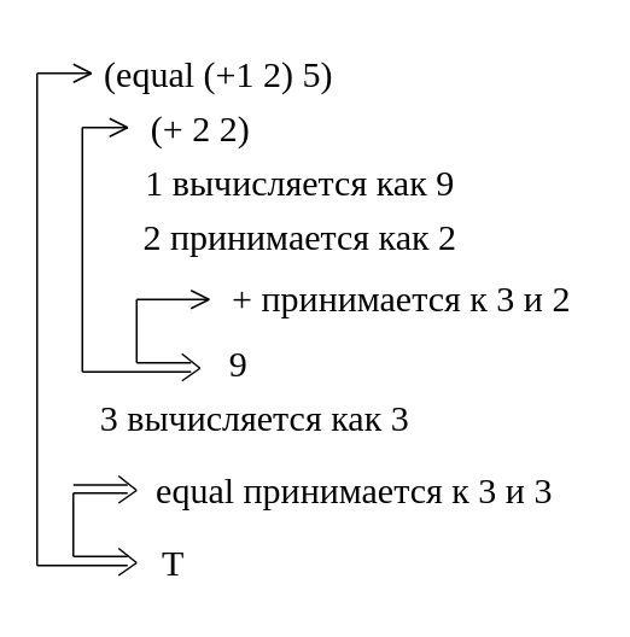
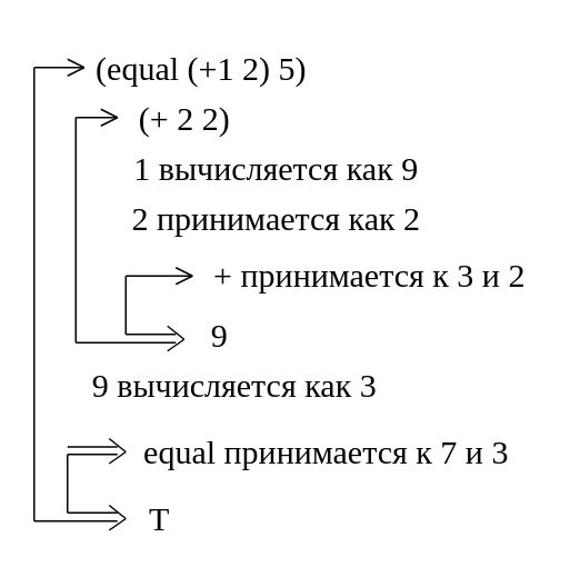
- <mxCell id="35" value="3 вычисляется как 3" style="text;html=1;align=center;verticalAlign=middle;resizable=0;points=[];autosize=1;strokeColor=none;fillColor=none;fontSize=20;fontFamily=Times New Roman;" vertex="1" parent="1"><mxGeometry x="45" y="210" width="190" height="40" as="geometry" /></mxCell>
+ <mxCell id="35" value="9 вычисляется как 3" style="text;html=1;align=center;verticalAlign=middle;resizable=0;points=[];autosize=1;strokeColor=none;fillColor=none;fontSize=20;fontFamily=Times New Roman;" vertex="1" parent="1"><mxGeometry x="45" y="210" width="190" height="40" as="geometry" /></mxCell>
- <mxCell id="11" value="equal принимается к 3 и 3" style="text;html=1;align=center;verticalAlign=middle;resizable=0;points=[];autosize=1;strokeColor=none;fillColor=none;fontSize=20;fontFamily=Times New Roman;" vertex="1" parent="1"><mxGeometry x="75" y="250" width="240" height="40" as="geometry" /></mxCell>
+ <mxCell id="11" value="equal принимается к 7 и 3" style="text;html=1;align=center;verticalAlign=middle;resizable=0;points=[];autosize=1;strokeColor=none;fillColor=none;fontSize=20;fontFamily=Times New Roman;" vertex="1" parent="1"><mxGeometry x="75" y="250" width="240" height="40" as="geometry" /></mxCell>
